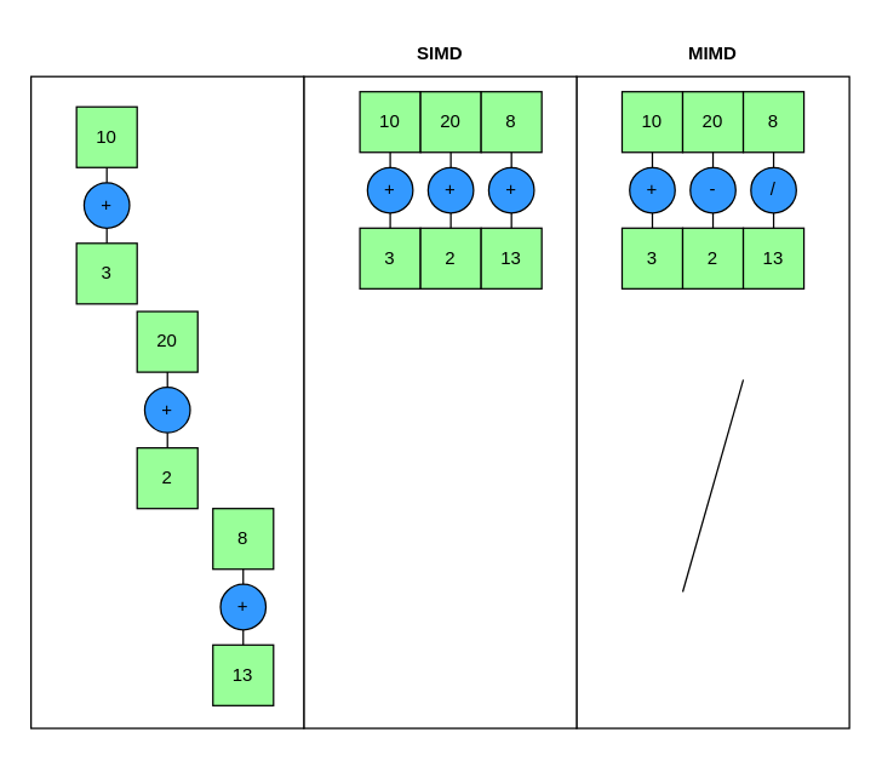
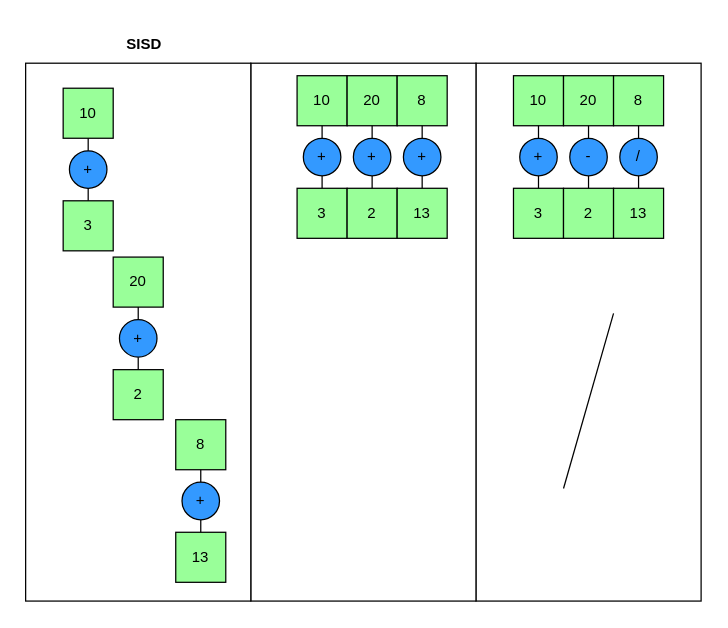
+ <mxCell id="37" value="&lt;b&gt;SISD&lt;/b&gt;" style="text;html=1;align=center;verticalAlign=middle;whiteSpace=wrap;rounded=0;" vertex="1" parent="1"><mxGeometry x="85" y="20" width="60" height="30" as="geometry" /></mxCell>
- <mxCell id="38" value="&lt;b&gt;SIMD&lt;/b&gt;" style="text;html=1;align=center;verticalAlign=middle;whiteSpace=wrap;rounded=0;" vertex="1" parent="1"><mxGeometry x="260" y="20" width="60" height="30" as="geometry" /></mxCell>
- <mxCell id="55" value="&lt;b&gt;MIMD&lt;/b&gt;" style="text;html=1;align=center;verticalAlign=middle;whiteSpace=wrap;rounded=0;" vertex="1" parent="1"><mxGeometry x="440" y="20" width="60" height="30" as="geometry" /></mxCell>
